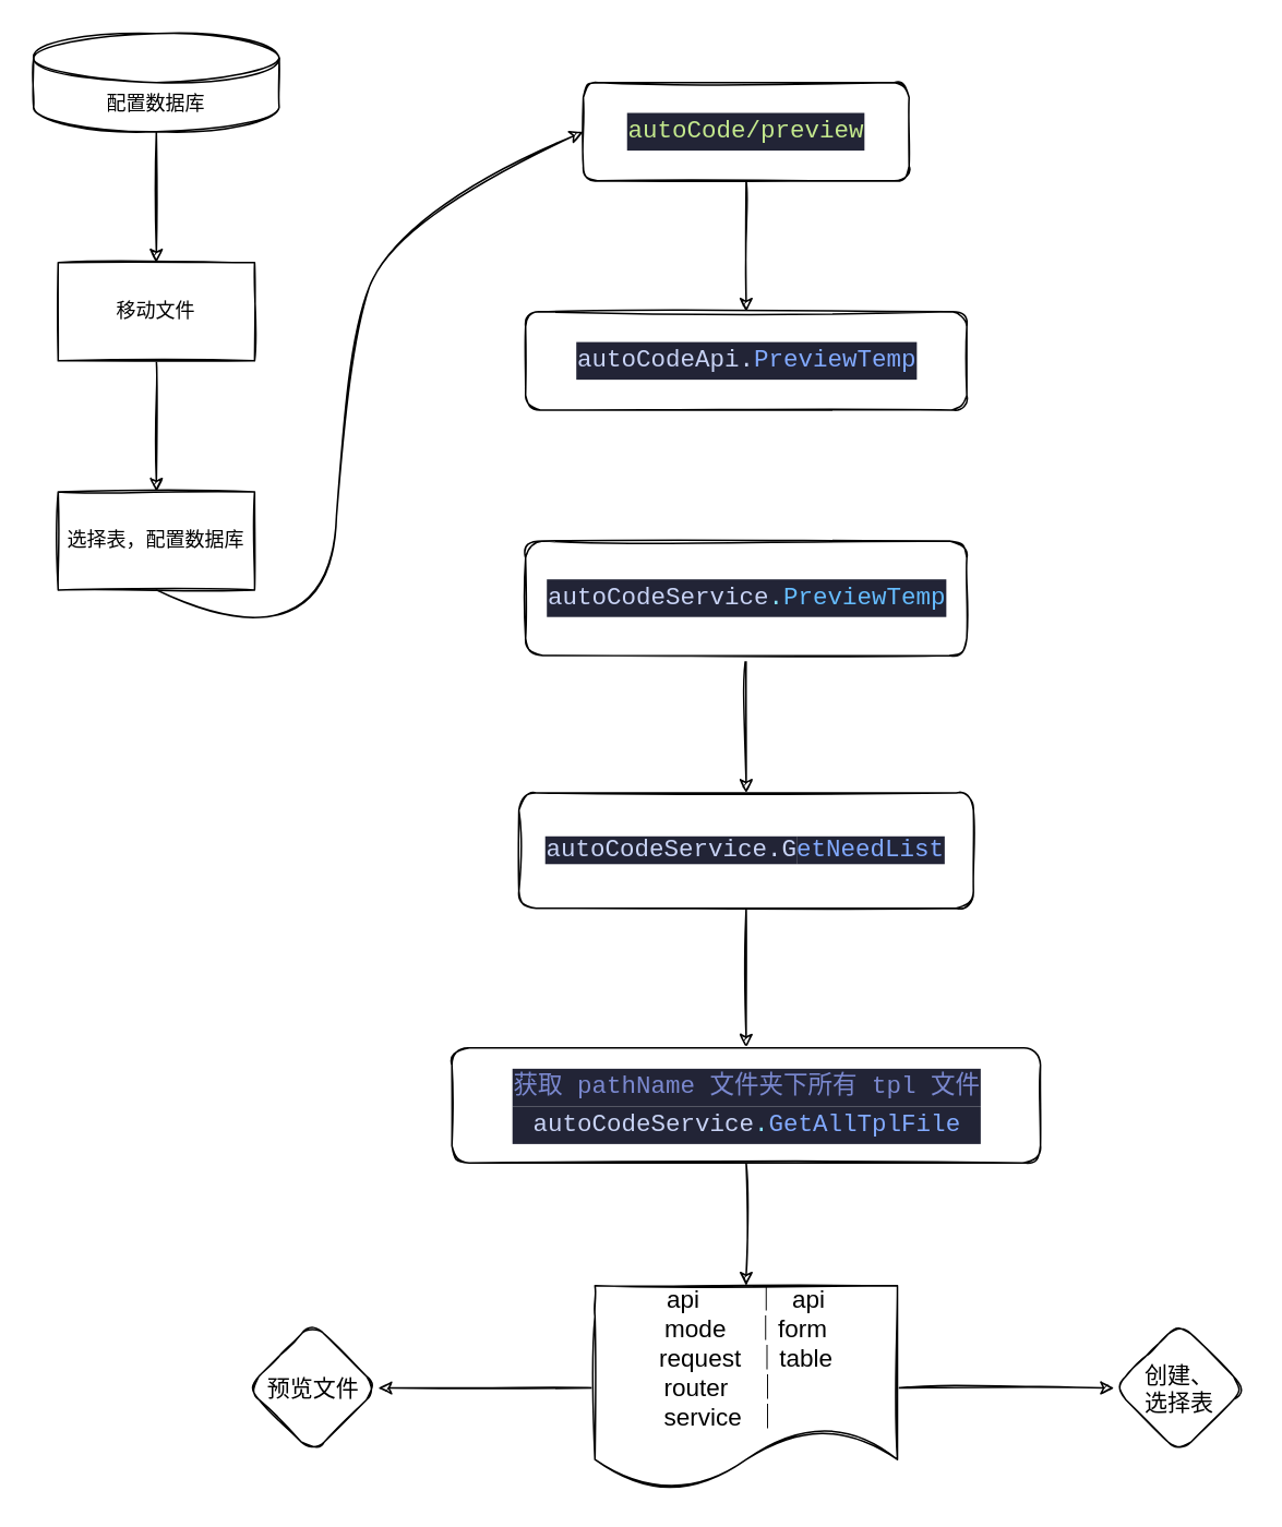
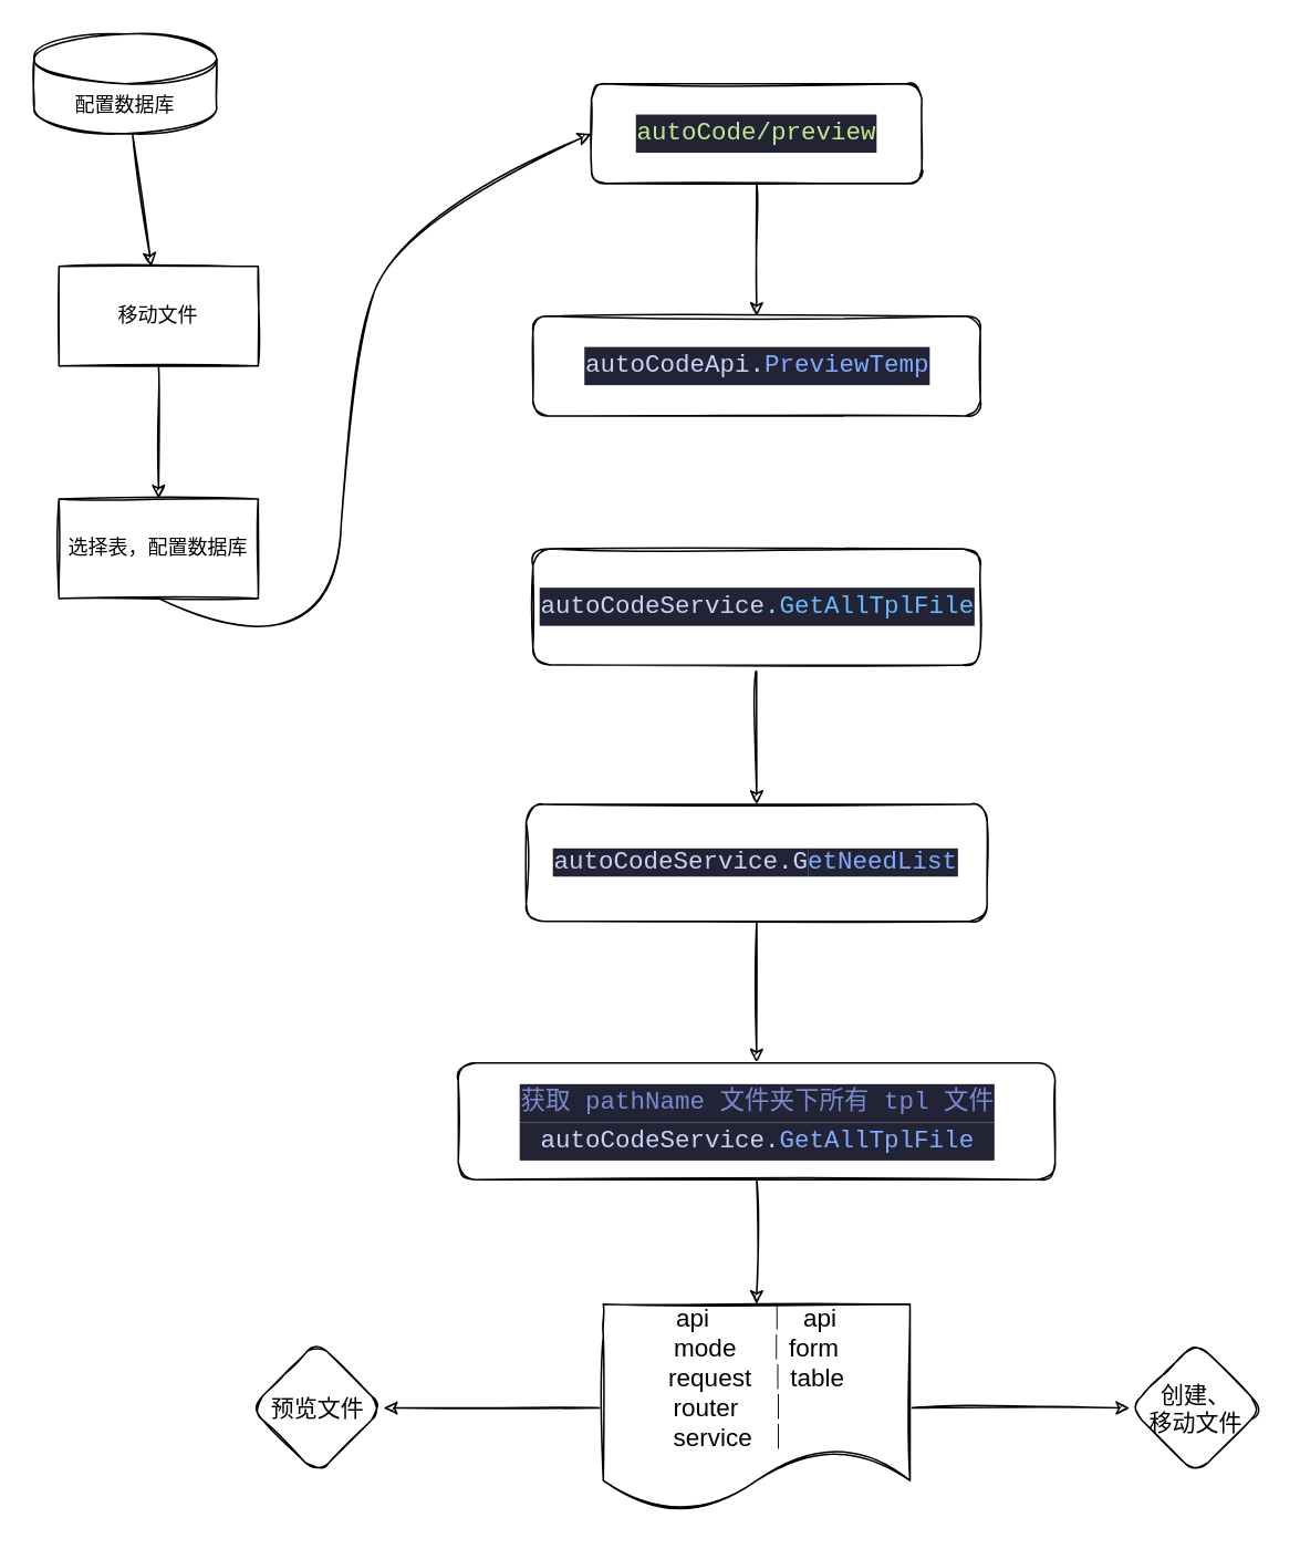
- <mxCell id="12" value="配置数据库" style="shape=cylinder3;whiteSpace=wrap;html=1;boundedLbl=1;backgroundOutline=1;size=15;sketch=1;" vertex="1" parent="1"><mxGeometry x="20" y="20" width="150" height="60" as="geometry" /></mxCell>
+ <mxCell id="12" value="配置数据库" style="shape=cylinder3;whiteSpace=wrap;html=1;boundedLbl=1;backgroundOutline=1;size=15;sketch=1;" vertex="1" parent="1"><mxGeometry x="20" y="20" width="110" height="60" as="geometry" /></mxCell>
- <mxCell id="6" value="&lt;div style=&quot;color: rgb(200 , 211 , 245) ; background-color: rgb(34 , 36 , 54) ; font-family: &amp;#34;cascadia mono&amp;#34; , &amp;#34;menlo&amp;#34; , &amp;#34;monaco&amp;#34; , &amp;#34;courier new&amp;#34; , monospace , &amp;#34;menlo&amp;#34; , &amp;#34;monaco&amp;#34; , &amp;#34;courier new&amp;#34; , monospace ; font-size: 15px ; line-height: 23px&quot;&gt;autoCodeService&lt;span style=&quot;color: #86e1fc&quot;&gt;.&lt;/span&gt;&lt;span style=&quot;color: #65bcff&quot;&gt;PreviewTemp&lt;/span&gt;&lt;/div&gt;" style="whiteSpace=wrap;html=1;rounded=1;sketch=1;" parent="1" vertex="1"><mxGeometry x="320.5" y="330" width="269.5" height="70" as="geometry" /></mxCell>
+ <mxCell id="6" value="&lt;div style=&quot;color: rgb(200 , 211 , 245) ; background-color: rgb(34 , 36 , 54) ; font-family: &amp;#34;cascadia mono&amp;#34; , &amp;#34;menlo&amp;#34; , &amp;#34;monaco&amp;#34; , &amp;#34;courier new&amp;#34; , monospace , &amp;#34;menlo&amp;#34; , &amp;#34;monaco&amp;#34; , &amp;#34;courier new&amp;#34; , monospace ; font-size: 15px ; line-height: 23px&quot;&gt;autoCodeService&lt;span style=&quot;color: #86e1fc&quot;&gt;.&lt;/span&gt;&lt;span style=&quot;color: #65bcff&quot;&gt;GetAllTplFile&lt;/span&gt;&lt;/div&gt;" style="whiteSpace=wrap;html=1;rounded=1;sketch=1;" parent="1" vertex="1"><mxGeometry x="320.5" y="330" width="269.5" height="70" as="geometry" /></mxCell>
- <mxCell id="21" value="&lt;font style=&quot;font-size: 14px&quot;&gt;创建、&lt;br&gt;选择表&lt;/font&gt;" style="rhombus;whiteSpace=wrap;html=1;rounded=1;sketch=1;" vertex="1" parent="1"><mxGeometry x="680.005" y="807.57" width="80" height="80" as="geometry" /></mxCell>
+ <mxCell id="21" value="&lt;font style=&quot;font-size: 14px&quot;&gt;创建、&lt;br&gt;移动文件&lt;/font&gt;" style="rhombus;whiteSpace=wrap;html=1;rounded=1;sketch=1;" vertex="1" parent="1"><mxGeometry x="680.005" y="807.57" width="80" height="80" as="geometry" /></mxCell>
